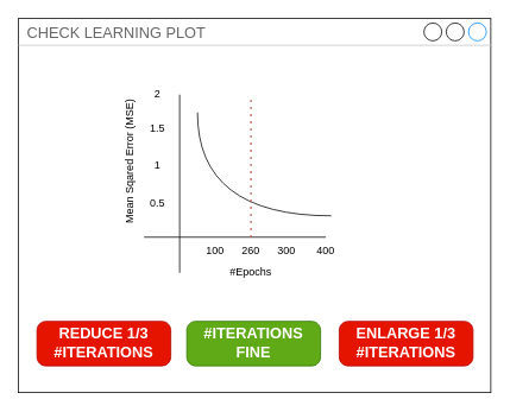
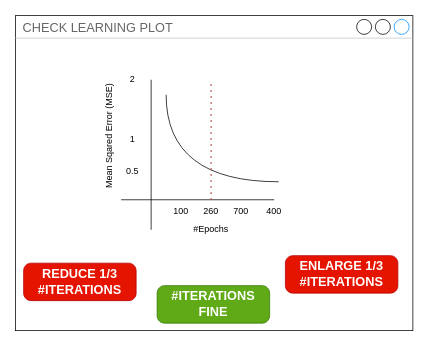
- <mxCell id="10" value="1.5" style="text;html=1;align=center;verticalAlign=middle;resizable=0;points=[];autosize=1;strokeColor=none;fillColor=none;" parent="1" vertex="1"><mxGeometry x="156" y="128.5" width="40" height="30" as="geometry" /></mxCell>
- <mxCell id="15" value="300" style="text;html=1;strokeColor=none;fillColor=none;align=center;verticalAlign=middle;whiteSpace=wrap;rounded=0;" parent="1" vertex="1"><mxGeometry x="291" y="265.5" width="60" height="30" as="geometry" /></mxCell>
+ <mxCell id="15" value="700" style="text;html=1;strokeColor=none;fillColor=none;align=center;verticalAlign=middle;whiteSpace=wrap;rounded=0;" parent="1" vertex="1"><mxGeometry x="291" y="265.5" width="60" height="30" as="geometry" /></mxCell>
- <mxCell id="4" value="REDUCE 1/3 #ITERATIONS" style="strokeWidth=1;shadow=0;dashed=0;align=center;html=1;shape=mxgraph.mockup.buttons.button;strokeColor=#B20000;mainText=;buttonStyle=round;fontSize=17;fontStyle=1;fillColor=#e51400;whiteSpace=wrap;fontColor=#ffffff;" parent="1" vertex="1"><mxGeometry x="41" y="360" width="150" height="50" as="geometry" /></mxCell>
+ <mxCell id="4" value="REDUCE 1/3 #ITERATIONS" style="strokeWidth=1;shadow=0;dashed=0;align=center;html=1;shape=mxgraph.mockup.buttons.button;strokeColor=#B20000;mainText=;buttonStyle=round;fontSize=17;fontStyle=1;fillColor=#e51400;whiteSpace=wrap;fontColor=#ffffff;" parent="1" vertex="1"><mxGeometry x="31" y="350" width="150" height="50" as="geometry" /></mxCell>
- <mxCell id="3" value="#ITERATIONS FINE" style="strokeWidth=1;shadow=0;dashed=0;align=center;html=1;shape=mxgraph.mockup.buttons.button;strokeColor=#2D7600;fontColor=#ffffff;mainText=;buttonStyle=round;fontSize=17;fontStyle=1;fillColor=#60a917;whiteSpace=wrap;" parent="1" vertex="1"><mxGeometry x="209" y="360" width="150" height="50" as="geometry" /></mxCell>
+ <mxCell id="3" value="#ITERATIONS FINE" style="strokeWidth=1;shadow=0;dashed=0;align=center;html=1;shape=mxgraph.mockup.buttons.button;strokeColor=#2D7600;fontColor=#ffffff;mainText=;buttonStyle=round;fontSize=17;fontStyle=1;fillColor=#60a917;whiteSpace=wrap;" parent="1" vertex="1"><mxGeometry x="209" y="380" width="150" height="50" as="geometry" /></mxCell>
- <mxCell id="19" value="ENLARGE 1/3 #ITERATIONS" style="strokeWidth=1;shadow=0;dashed=0;align=center;html=1;shape=mxgraph.mockup.buttons.button;strokeColor=#B20000;mainText=;buttonStyle=round;fontSize=17;fontStyle=1;fillColor=#e51400;whiteSpace=wrap;fontColor=#ffffff;" vertex="1" parent="1"><mxGeometry x="380" y="360" width="150" height="50" as="geometry" /></mxCell>
+ <mxCell id="19" value="ENLARGE 1/3 #ITERATIONS" style="strokeWidth=1;shadow=0;dashed=0;align=center;html=1;shape=mxgraph.mockup.buttons.button;strokeColor=#B20000;mainText=;buttonStyle=round;fontSize=17;fontStyle=1;fillColor=#e51400;whiteSpace=wrap;fontColor=#ffffff;" vertex="1" parent="1"><mxGeometry x="380" y="340" width="150" height="50" as="geometry" /></mxCell>
